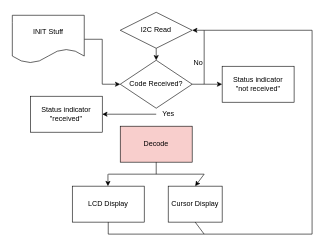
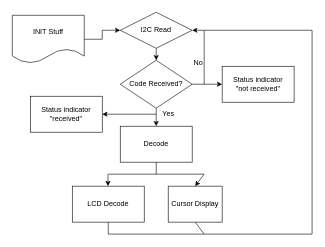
- <mxCell id="2" style="edgeStyle=orthogonalEdgeStyle;rounded=0;orthogonalLoop=1;jettySize=auto;html=1;" edge="1" parent="1" source="3" target="8"><mxGeometry relative="1" as="geometry" /></mxCell>
+ <mxCell id="2" style="edgeStyle=orthogonalEdgeStyle;rounded=0;orthogonalLoop=1;jettySize=auto;html=1;entryX=0;entryY=0.5;entryDx=0;entryDy=0;" edge="1" parent="1" source="3" target="5"><mxGeometry relative="1" as="geometry" /></mxCell>
+ <mxCell id="7" style="edgeStyle=orthogonalEdgeStyle;rounded=0;orthogonalLoop=1;jettySize=auto;html=1;exitX=0.5;exitY=1;exitDx=0;exitDy=0;entryX=0.5;entryY=0;entryDx=0;entryDy=0;" edge="1" parent="1" source="8" target="11"><mxGeometry relative="1" as="geometry" /></mxCell>
- <mxCell id="11" value="Decode" style="rounded=0;whiteSpace=wrap;html=1;fillColor=#f8cecc;" vertex="1" parent="1"><mxGeometry x="200" y="210" width="120" height="60" as="geometry" /></mxCell>
+ <mxCell id="11" value="Decode" style="rounded=0;whiteSpace=wrap;html=1;" vertex="1" parent="1"><mxGeometry x="200" y="210" width="120" height="60" as="geometry" /></mxCell>
- <mxCell id="17" value="&lt;div&gt;LCD Display&lt;/div&gt;" style="rounded=0;whiteSpace=wrap;html=1;" vertex="1" parent="1"><mxGeometry x="120" y="310" width="120" height="60" as="geometry" /></mxCell>
+ <mxCell id="17" value="&lt;div&gt;LCD Decode&lt;/div&gt;" style="rounded=0;whiteSpace=wrap;html=1;" vertex="1" parent="1"><mxGeometry x="120" y="310" width="120" height="60" as="geometry" /></mxCell>
